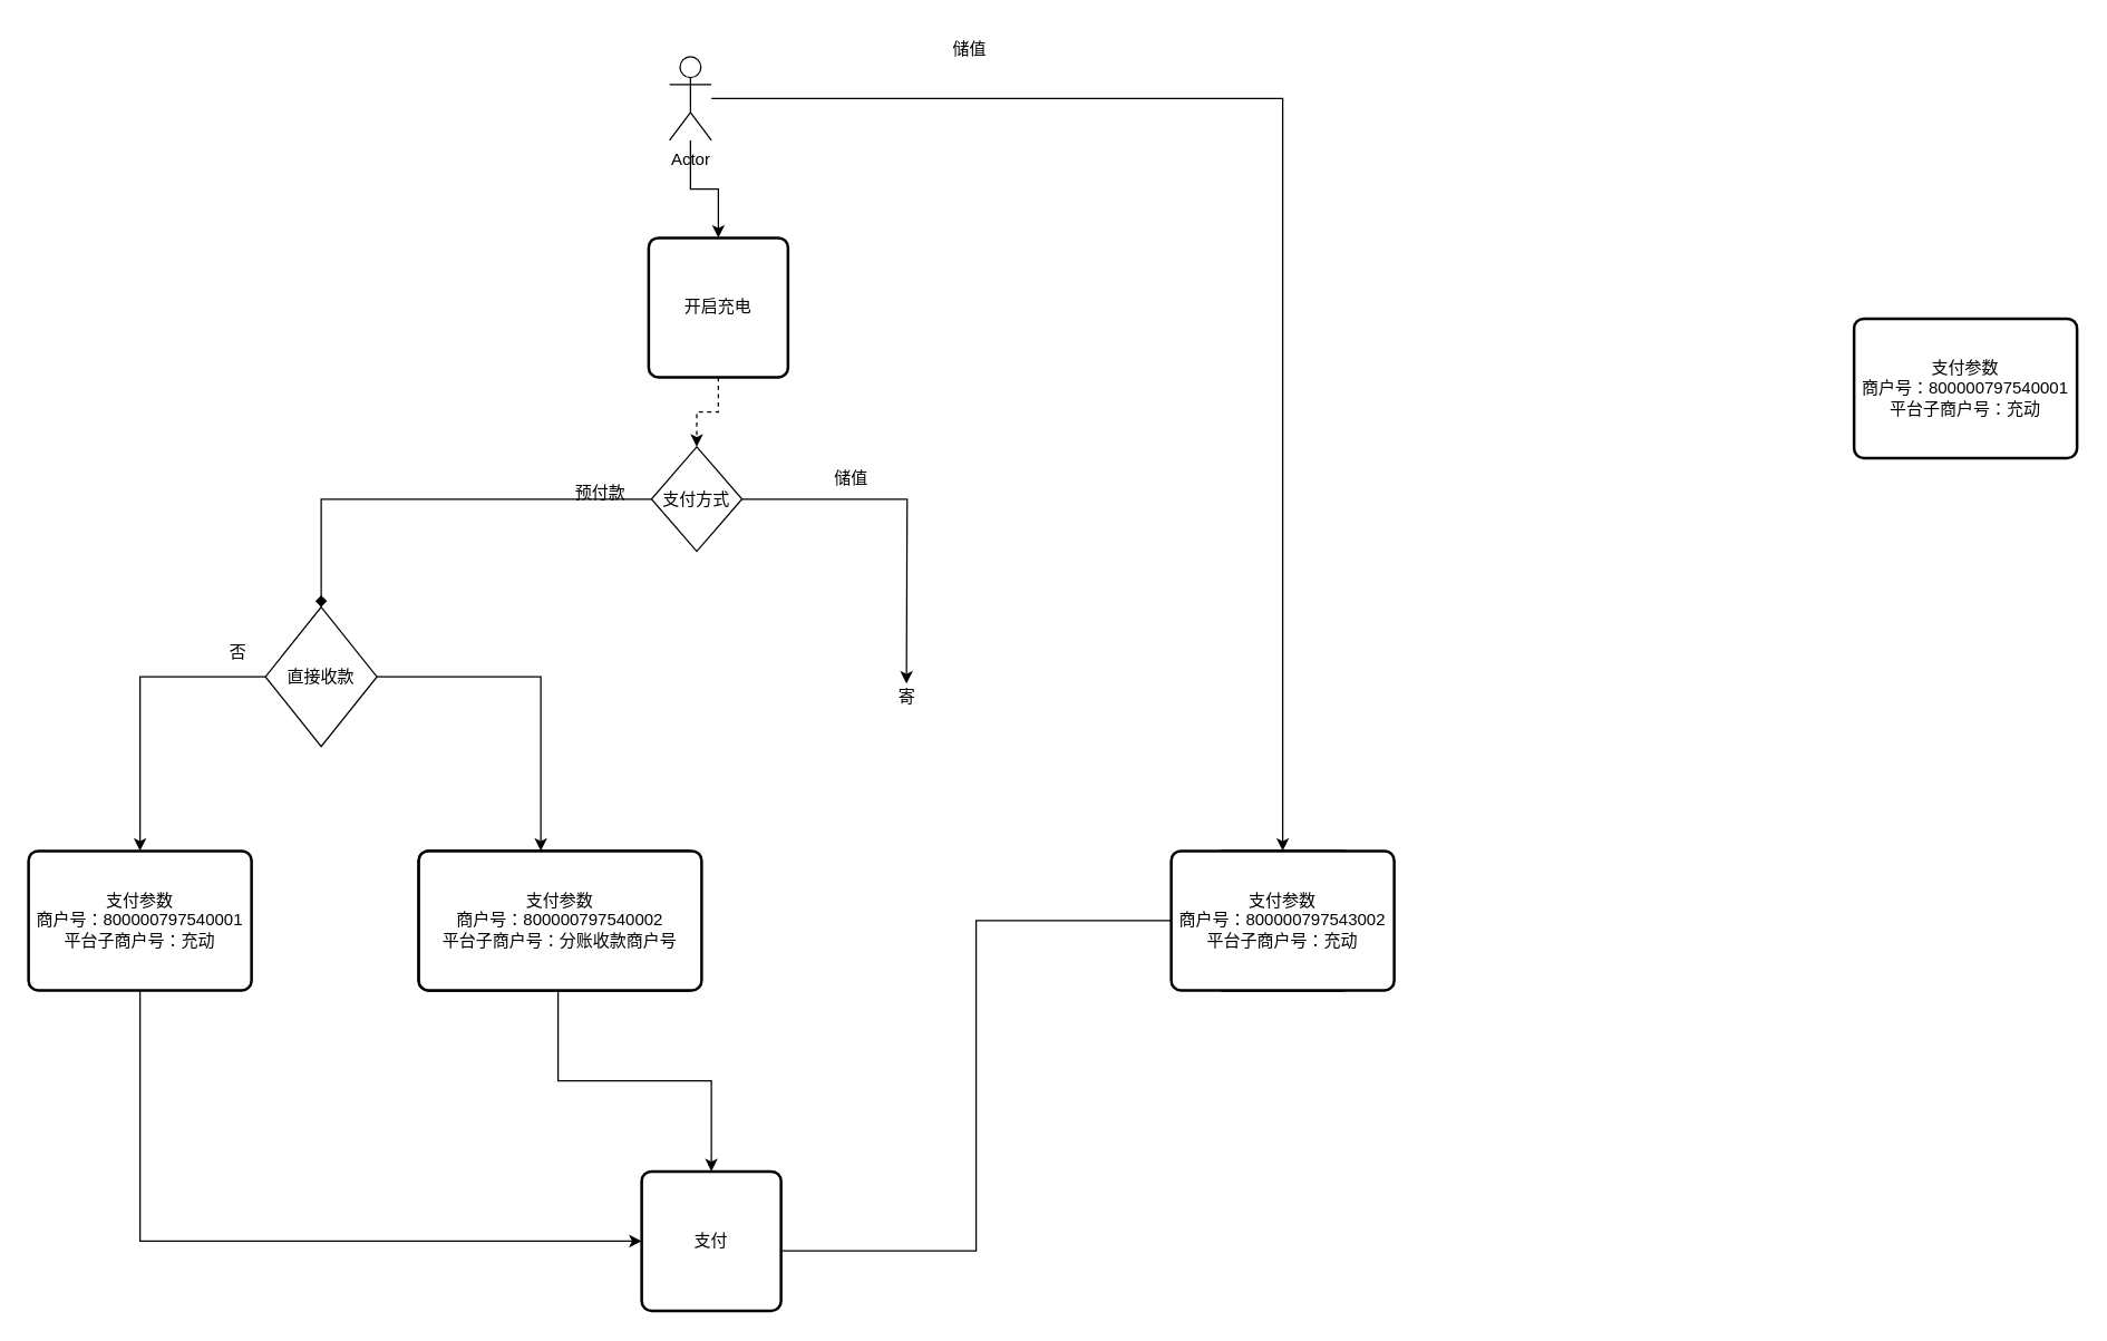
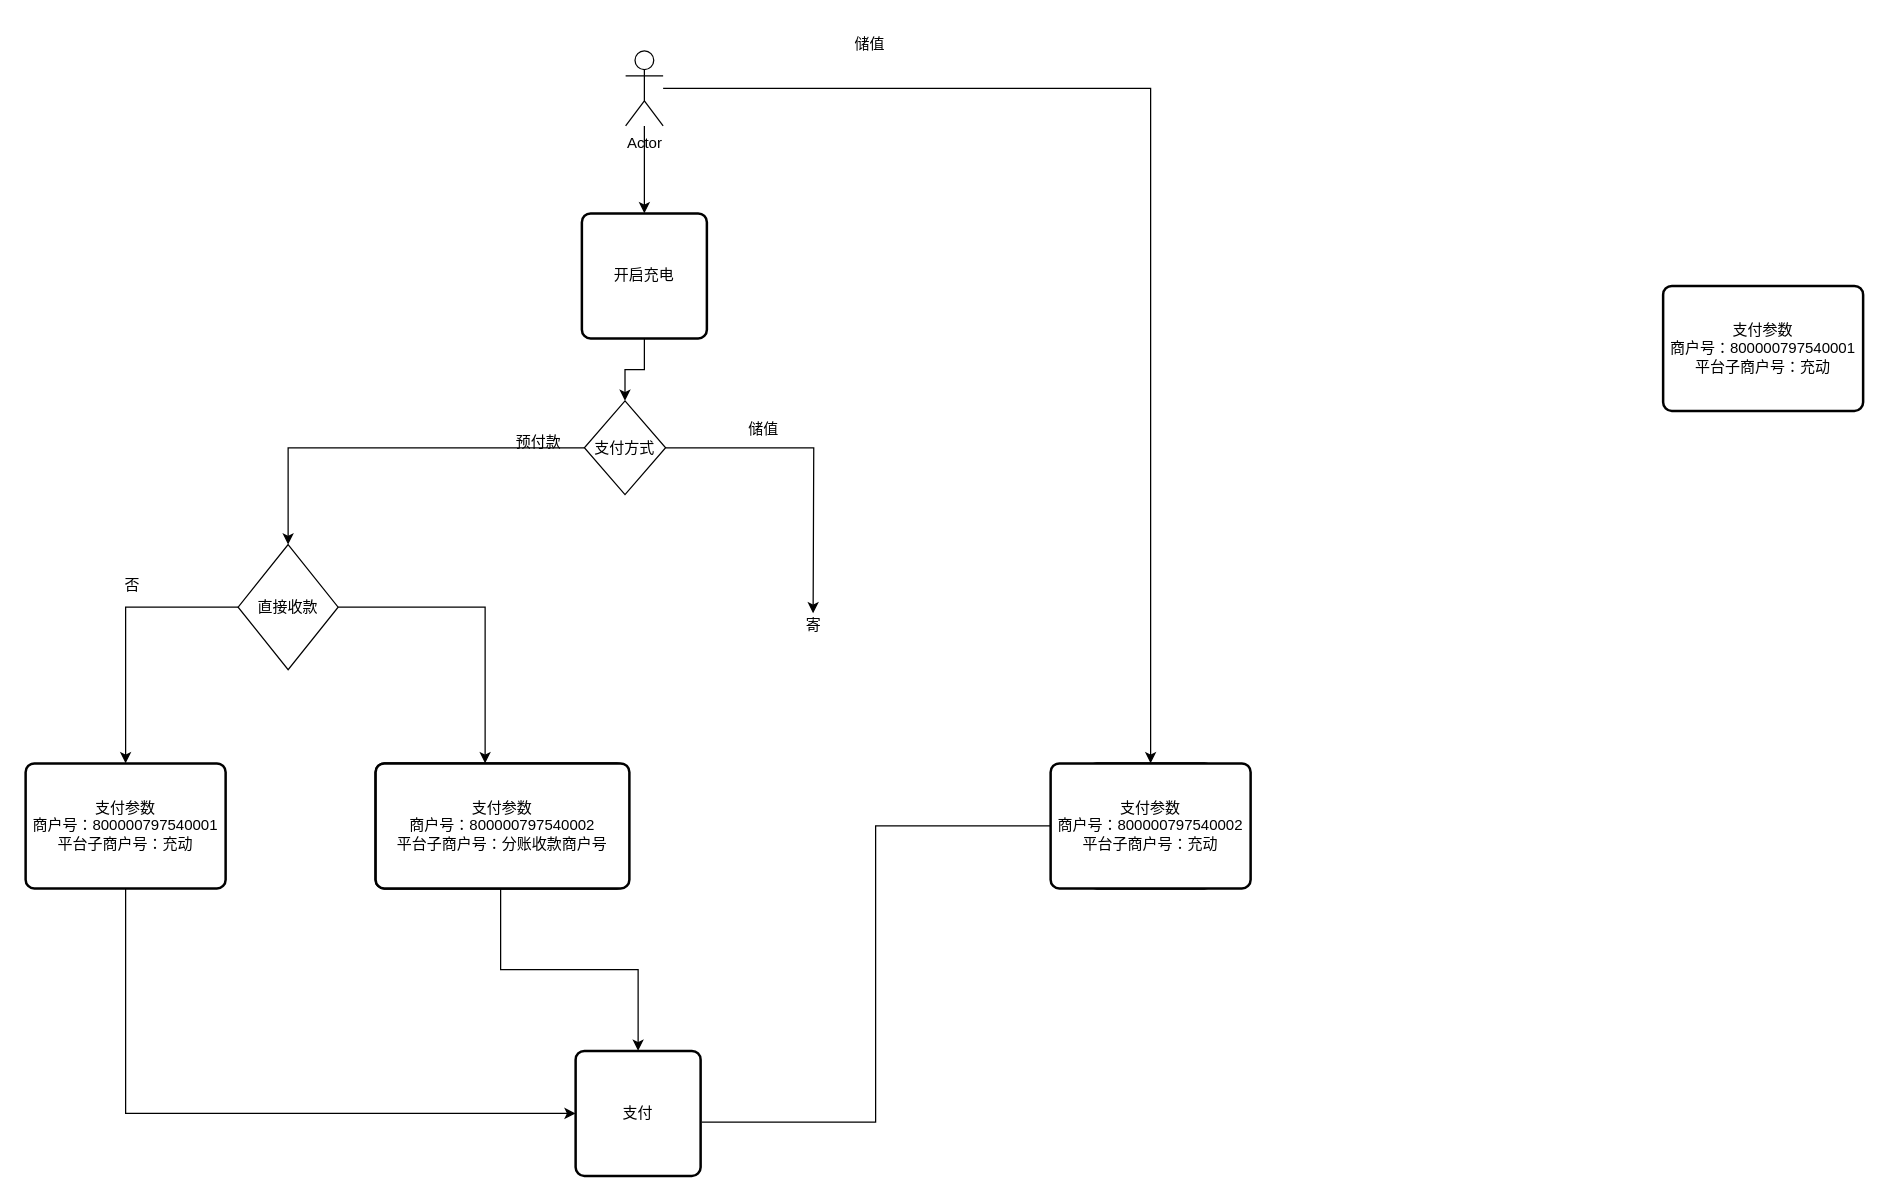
- <mxCell id="4" value="Actor" style="shape=umlActor;verticalLabelPosition=bottom;verticalAlign=top;html=1;outlineConnect=0;" vertex="1" parent="1"><mxGeometry x="480" y="40" width="30" height="60" as="geometry" /></mxCell>
+ <mxCell id="4" value="Actor" style="shape=umlActor;verticalLabelPosition=bottom;verticalAlign=top;html=1;outlineConnect=0;" vertex="1" parent="1"><mxGeometry x="500" y="40" width="30" height="60" as="geometry" /></mxCell>
- <mxCell id="5" style="edgeStyle=orthogonalEdgeStyle;rounded=0;orthogonalLoop=1;jettySize=auto;html=1;exitX=0.5;exitY=1;exitDx=0;exitDy=0;entryX=0.5;entryY=0;entryDx=0;entryDy=0;dashed=1;" edge="1" parent="1" source="6" target="9"><mxGeometry relative="1" as="geometry" /></mxCell>
+ <mxCell id="5" style="edgeStyle=orthogonalEdgeStyle;rounded=0;orthogonalLoop=1;jettySize=auto;html=1;exitX=0.5;exitY=1;exitDx=0;exitDy=0;entryX=0.5;entryY=0;entryDx=0;entryDy=0;" edge="1" parent="1" source="6" target="9"><mxGeometry relative="1" as="geometry" /></mxCell>
- <mxCell id="7" style="edgeStyle=orthogonalEdgeStyle;rounded=0;orthogonalLoop=1;jettySize=auto;html=1;entryX=0.5;entryY=0;entryDx=0;entryDy=0;endArrow=diamond;" edge="1" parent="1" source="9" target="13"><mxGeometry relative="1" as="geometry"><mxPoint x="390" y="430" as="targetPoint" /></mxGeometry></mxCell>
+ <mxCell id="7" style="edgeStyle=orthogonalEdgeStyle;rounded=0;orthogonalLoop=1;jettySize=auto;html=1;entryX=0.5;entryY=0;entryDx=0;entryDy=0;" edge="1" parent="1" source="9" target="13"><mxGeometry relative="1" as="geometry"><mxPoint x="390" y="430" as="targetPoint" /></mxGeometry></mxCell>
- <mxCell id="14" value="否" style="text;html=1;align=center;verticalAlign=middle;resizable=0;points=[];autosize=1;strokeColor=none;fillColor=none;" vertex="1" parent="1"><mxGeometry y="453" width="40" height="30" as="geometry" x="150" /></mxCell>
+ <mxCell id="14" value="否" style="text;html=1;align=center;verticalAlign=middle;resizable=0;points=[];autosize=1;strokeColor=none;fillColor=none;" vertex="1" parent="1"><mxGeometry x="85" y="453" width="40" height="30" as="geometry" /></mxCell>
- <mxCell id="22" value="支付参数&lt;br&gt;商户号：800000797543002&lt;br&gt;平台子商户号：充动" style="rounded=1;whiteSpace=wrap;html=1;absoluteArcSize=1;arcSize=14;strokeWidth=2;" vertex="1" parent="1"><mxGeometry x="840" y="610" width="160" height="100" as="geometry" /></mxCell>
+ <mxCell id="22" value="支付参数&lt;br&gt;商户号：800000797540002&lt;br&gt;平台子商户号：充动" style="rounded=1;whiteSpace=wrap;html=1;absoluteArcSize=1;arcSize=14;strokeWidth=2;" vertex="1" parent="1"><mxGeometry x="840" y="610" width="160" height="100" as="geometry" /></mxCell>
